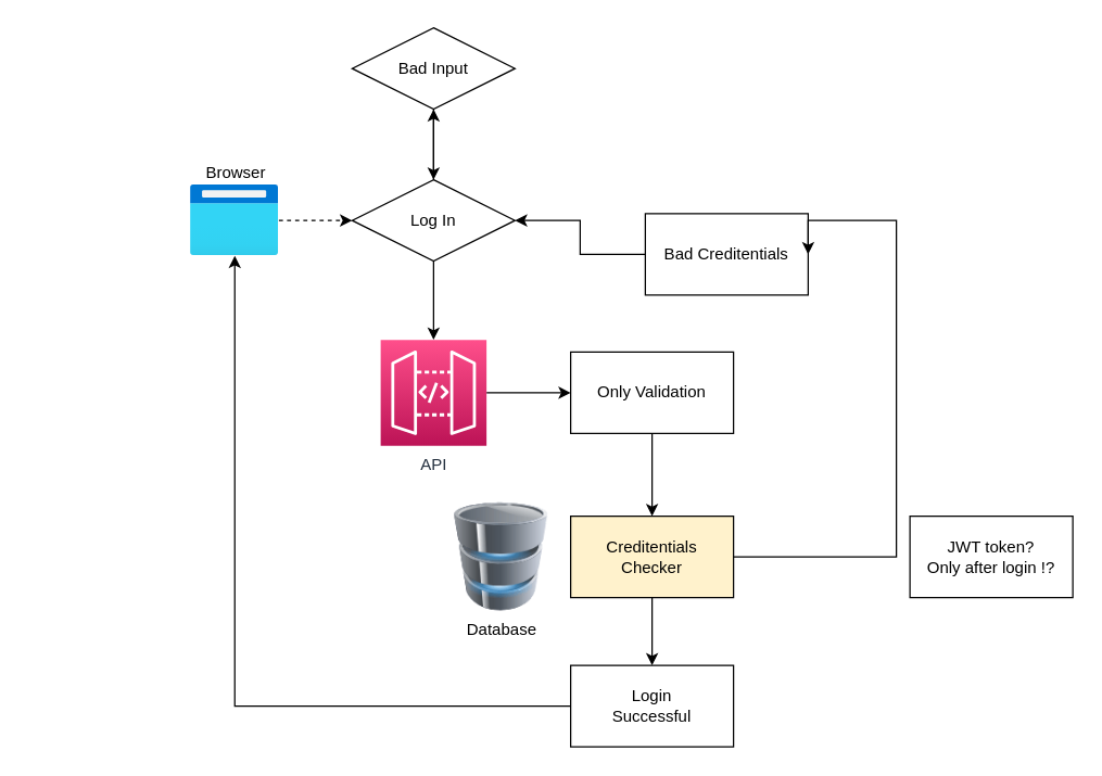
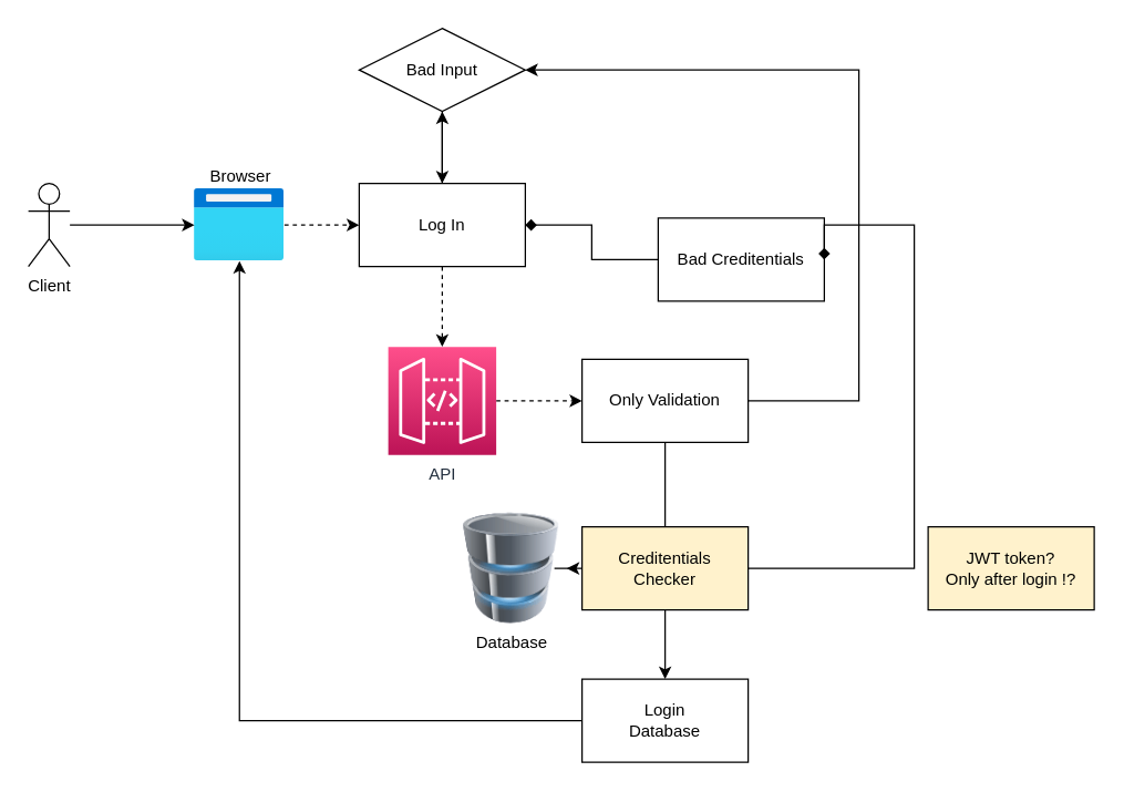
+ <mxCell id="15" style="edgeStyle=orthogonalEdgeStyle;rounded=0;orthogonalLoop=1;jettySize=auto;html=1;entryX=1;entryY=0.5;entryDx=0;entryDy=0;" parent="1" source="17" target="12" edge="1"><mxGeometry relative="1" as="geometry"><Array as="points"><mxPoint x="620" y="289" /><mxPoint x="620" y="50" /></Array></mxGeometry></mxCell>
+ <mxCell id="5" value="Client" style="shape=umlActor;verticalLabelPosition=bottom;verticalAlign=top;html=1;outlineConnect=0;" parent="1" vertex="1"><mxGeometry x="20" y="132" width="30" height="60" as="geometry" /></mxCell>
+ <mxCell id="4" style="edgeStyle=orthogonalEdgeStyle;rounded=0;orthogonalLoop=1;jettySize=auto;html=1;" parent="1" source="5" target="3" edge="1"><mxGeometry relative="1" as="geometry" /></mxCell>
- <mxCell id="8" value="Log In" style="rhombus;whiteSpace=wrap;html=1;" parent="1" vertex="1"><mxGeometry x="259" y="132" width="120" height="60" as="geometry" /></mxCell>
+ <mxCell id="8" value="Log In" style="rounded=0;whiteSpace=wrap;html=1;" parent="1" vertex="1"><mxGeometry x="259" y="132" width="120" height="60" as="geometry" /></mxCell>
- <mxCell id="9" style="edgeStyle=orthogonalEdgeStyle;rounded=0;orthogonalLoop=1;jettySize=auto;html=1;" parent="1" source="10" target="8" edge="1"><mxGeometry relative="1" as="geometry" /></mxCell>
+ <mxCell id="9" style="edgeStyle=orthogonalEdgeStyle;rounded=0;orthogonalLoop=1;jettySize=auto;html=1;endArrow=diamond;" parent="1" source="10" target="8" edge="1"><mxGeometry relative="1" as="geometry" /></mxCell>
- <mxCell id="19" style="edgeStyle=orthogonalEdgeStyle;rounded=0;orthogonalLoop=1;jettySize=auto;html=1;entryX=1;entryY=0.5;entryDx=0;entryDy=0;" parent="1" source="21" target="10" edge="1"><mxGeometry relative="1" as="geometry"><Array as="points"><mxPoint x="660" y="410" /><mxPoint x="660" y="162" /></Array></mxGeometry></mxCell>
+ <mxCell id="19" style="edgeStyle=orthogonalEdgeStyle;rounded=0;orthogonalLoop=1;jettySize=auto;html=1;entryX=1;entryY=0.5;entryDx=0;entryDy=0;endArrow=diamond;" parent="1" source="21" target="10" edge="1"><mxGeometry relative="1" as="geometry"><Array as="points"><mxPoint x="660" y="410" /><mxPoint x="660" y="162" /></Array></mxGeometry></mxCell>
- <mxCell id="6" value="" style="edgeStyle=orthogonalEdgeStyle;rounded=0;orthogonalLoop=1;jettySize=auto;html=1;" parent="1" source="8" target="14" edge="1"><mxGeometry relative="1" as="geometry" /></mxCell>
+ <mxCell id="6" value="" style="edgeStyle=orthogonalEdgeStyle;rounded=0;orthogonalLoop=1;jettySize=auto;html=1;dashed=1;" parent="1" source="8" target="14" edge="1"><mxGeometry relative="1" as="geometry" /></mxCell>
- <mxCell id="13" value="" style="edgeStyle=orthogonalEdgeStyle;rounded=0;orthogonalLoop=1;jettySize=auto;html=1;" parent="1" source="14" target="17" edge="1"><mxGeometry relative="1" as="geometry" /></mxCell>
+ <mxCell id="13" value="" style="edgeStyle=orthogonalEdgeStyle;rounded=0;orthogonalLoop=1;jettySize=auto;html=1;dashed=1;" parent="1" source="14" target="17" edge="1"><mxGeometry relative="1" as="geometry" /></mxCell>
- <mxCell id="16" value="" style="edgeStyle=orthogonalEdgeStyle;rounded=0;orthogonalLoop=1;jettySize=auto;html=1;" parent="1" source="17" target="21" edge="1"><mxGeometry relative="1" as="geometry" /></mxCell>
+ <mxCell id="16" value="" style="edgeStyle=orthogonalEdgeStyle;rounded=0;orthogonalLoop=1;jettySize=auto;html=1;endArrow=none;" parent="1" source="17" target="21" edge="1"><mxGeometry relative="1" as="geometry" /></mxCell>
+ <mxCell id="18" value="" style="edgeStyle=orthogonalEdgeStyle;rounded=0;orthogonalLoop=1;jettySize=auto;html=1;" parent="1" source="21" target="22" edge="1"><mxGeometry relative="1" as="geometry" /></mxCell>
- <mxCell id="23" value="JWT token?&lt;br&gt;Only after login !?" style="rounded=0;whiteSpace=wrap;html=1;" parent="1" vertex="1"><mxGeometry x="670" y="380" width="120" height="60" as="geometry" /></mxCell>
+ <mxCell id="23" value="JWT token?&lt;br&gt;Only after login !?" style="rounded=0;whiteSpace=wrap;html=1;fillColor=#fff2cc;" parent="1" vertex="1"><mxGeometry x="670" y="380" width="120" height="60" as="geometry" /></mxCell>
- <mxCell id="25" value="Login&lt;br&gt;Successful" style="rounded=0;whiteSpace=wrap;html=1;" parent="1" vertex="1"><mxGeometry x="420" y="490" width="120" height="60" as="geometry" /></mxCell>
+ <mxCell id="25" value="Login&lt;br&gt;Database" style="rounded=0;whiteSpace=wrap;html=1;" parent="1" vertex="1"><mxGeometry x="420" y="490" width="120" height="60" as="geometry" /></mxCell>
